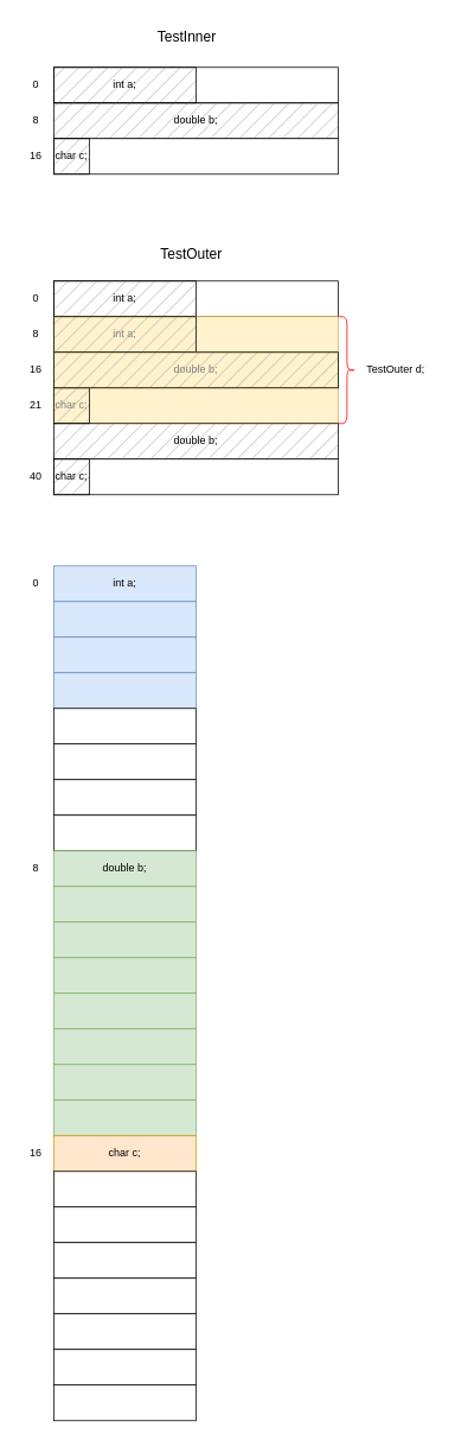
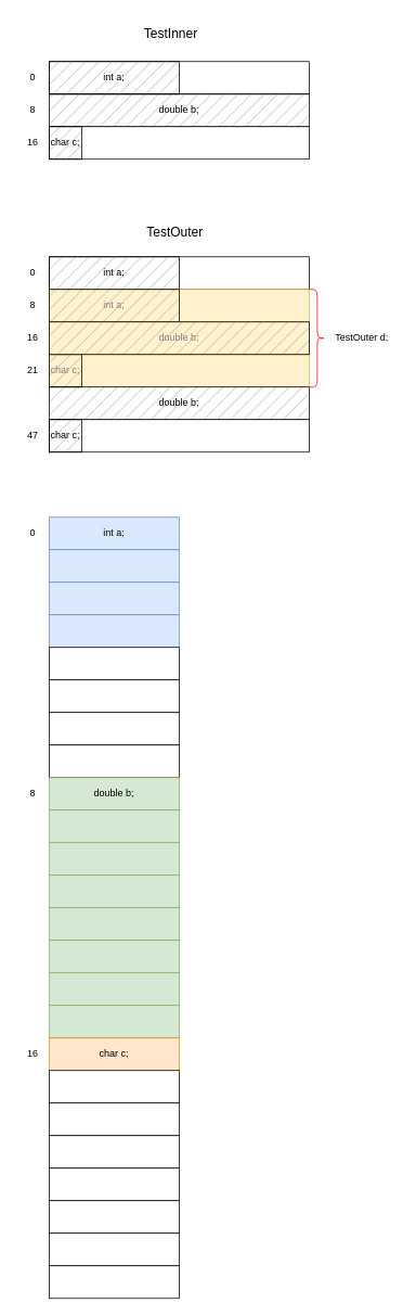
- <mxCell id="27" value="40" style="text;html=1;strokeColor=none;fillColor=none;align=center;verticalAlign=middle;whiteSpace=wrap;rounded=0;" parent="1" vertex="1"><mxGeometry x="20" y="515" width="40" height="40" as="geometry" /></mxCell>
+ <mxCell id="27" value="47" style="text;html=1;strokeColor=none;fillColor=none;align=center;verticalAlign=middle;whiteSpace=wrap;rounded=0;" parent="1" vertex="1"><mxGeometry x="20" y="515" width="40" height="40" as="geometry" /></mxCell>
